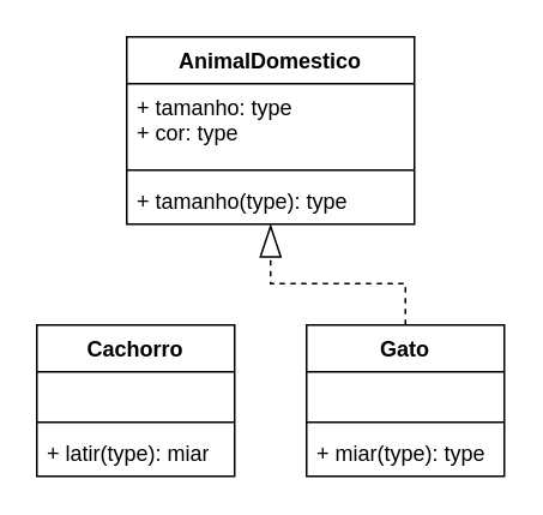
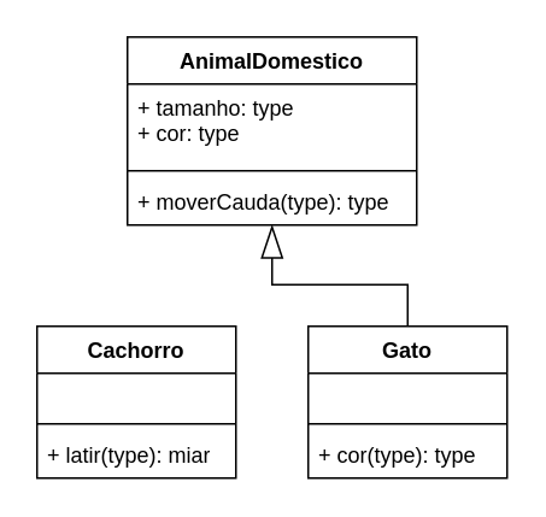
- <mxCell id="5" value="+ tamanho(type): type" style="text;strokeColor=none;fillColor=none;align=left;verticalAlign=top;spacingLeft=4;spacingRight=4;overflow=hidden;rotatable=0;points=[[0,0.5],[1,0.5]];portConstraint=eastwest;whiteSpace=wrap;html=1;" vertex="1" parent="2"><mxGeometry y="78" width="160" height="26" as="geometry" /></mxCell>
+ <mxCell id="5" value="+ moverCauda(type): type" style="text;strokeColor=none;fillColor=none;align=left;verticalAlign=top;spacingLeft=4;spacingRight=4;overflow=hidden;rotatable=0;points=[[0,0.5],[1,0.5]];portConstraint=eastwest;whiteSpace=wrap;html=1;" vertex="1" parent="2"><mxGeometry y="78" width="160" height="26" as="geometry" /></mxCell>
- <mxCell id="10" style="edgeStyle=orthogonalEdgeStyle;rounded=0;orthogonalLoop=1;jettySize=auto;html=1;endArrow=blockThin;endFill=0;endSize=16;dashed=1;" edge="1" parent="1" source="11" target="2"><mxGeometry relative="1" as="geometry" /></mxCell>
+ <mxCell id="10" style="edgeStyle=orthogonalEdgeStyle;rounded=0;orthogonalLoop=1;jettySize=auto;html=1;endArrow=blockThin;endFill=0;endSize=16;" edge="1" parent="1" source="11" target="2"><mxGeometry relative="1" as="geometry" /></mxCell>
- <mxCell id="14" value="+ miar(type): type" style="text;strokeColor=none;fillColor=none;align=left;verticalAlign=top;spacingLeft=4;spacingRight=4;overflow=hidden;rotatable=0;points=[[0,0.5],[1,0.5]];portConstraint=eastwest;whiteSpace=wrap;html=1;" vertex="1" parent="11"><mxGeometry y="58" width="110" height="26" as="geometry" /></mxCell>
+ <mxCell id="14" value="+ cor(type): type" style="text;strokeColor=none;fillColor=none;align=left;verticalAlign=top;spacingLeft=4;spacingRight=4;overflow=hidden;rotatable=0;points=[[0,0.5],[1,0.5]];portConstraint=eastwest;whiteSpace=wrap;html=1;" vertex="1" parent="11"><mxGeometry y="58" width="110" height="26" as="geometry" /></mxCell>
